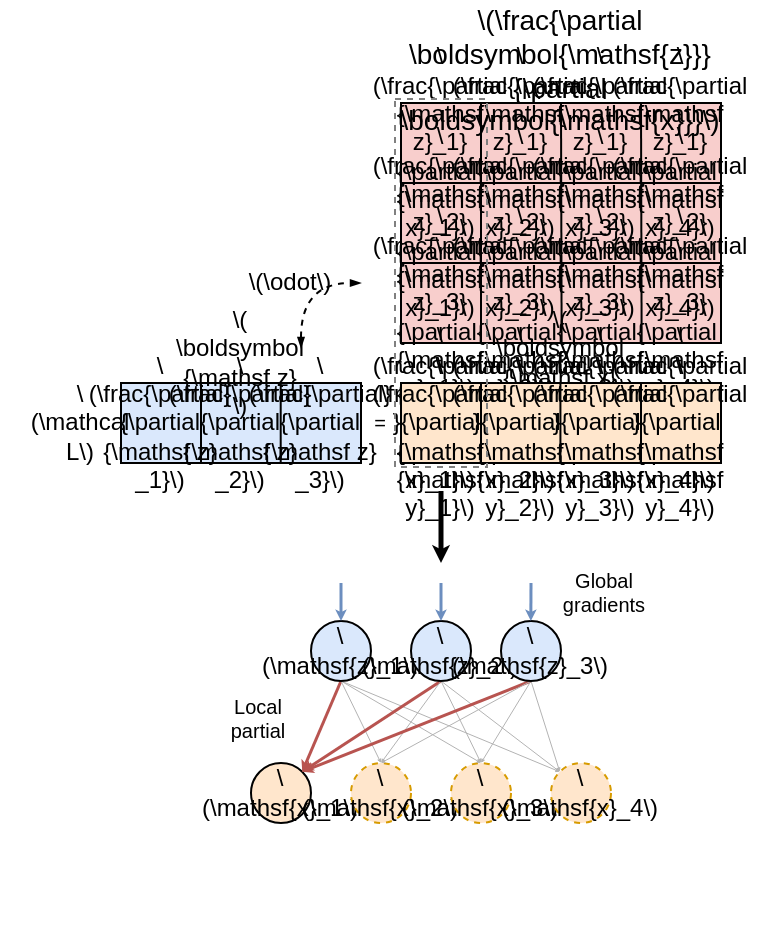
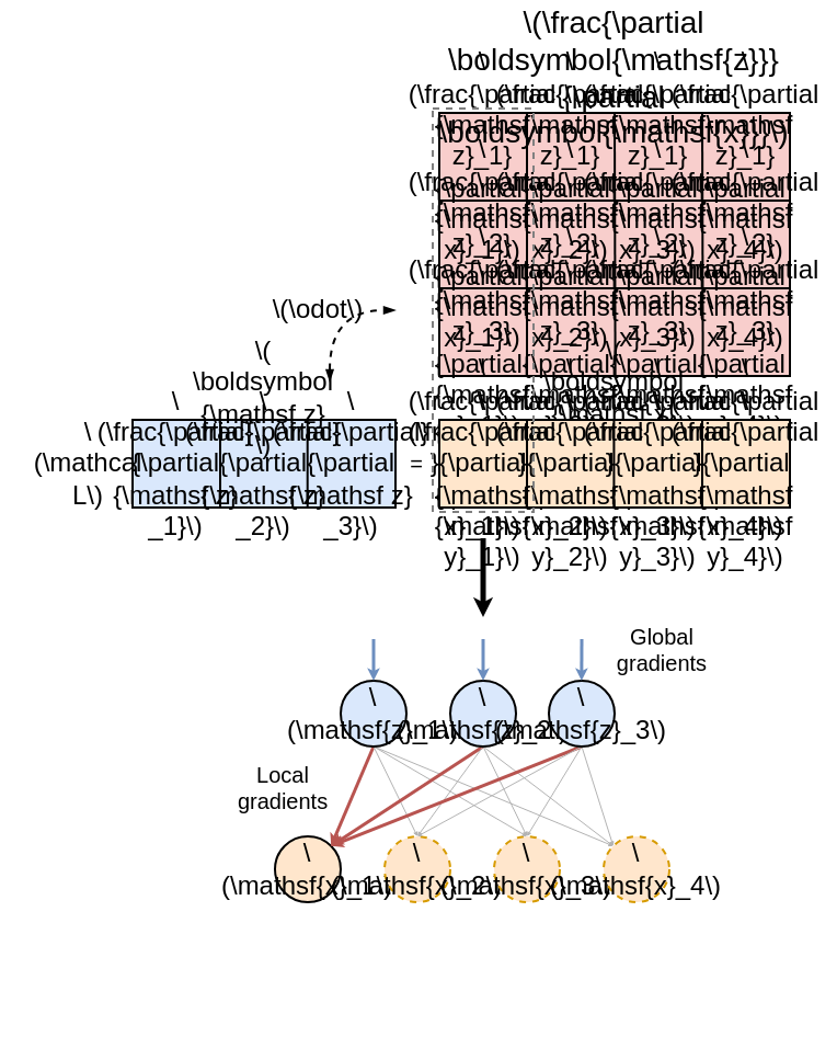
- <mxCell id="42" value="&lt;font style=&quot;font-size: 10px;&quot;&gt;Local partial&lt;/font&gt;" style="text;html=1;strokeColor=none;fillColor=none;align=center;verticalAlign=middle;whiteSpace=wrap;rounded=0;fontSize=10;" parent="1" vertex="1"><mxGeometry x="108" y="344" width="42" height="30" as="geometry" /></mxCell>
+ <mxCell id="42" value="&lt;font style=&quot;font-size: 10px;&quot;&gt;Local gradients&lt;/font&gt;" style="text;html=1;strokeColor=none;fillColor=none;align=center;verticalAlign=middle;whiteSpace=wrap;rounded=0;fontSize=10;" parent="1" vertex="1"><mxGeometry x="108" y="344" width="42" height="30" as="geometry" /></mxCell>
